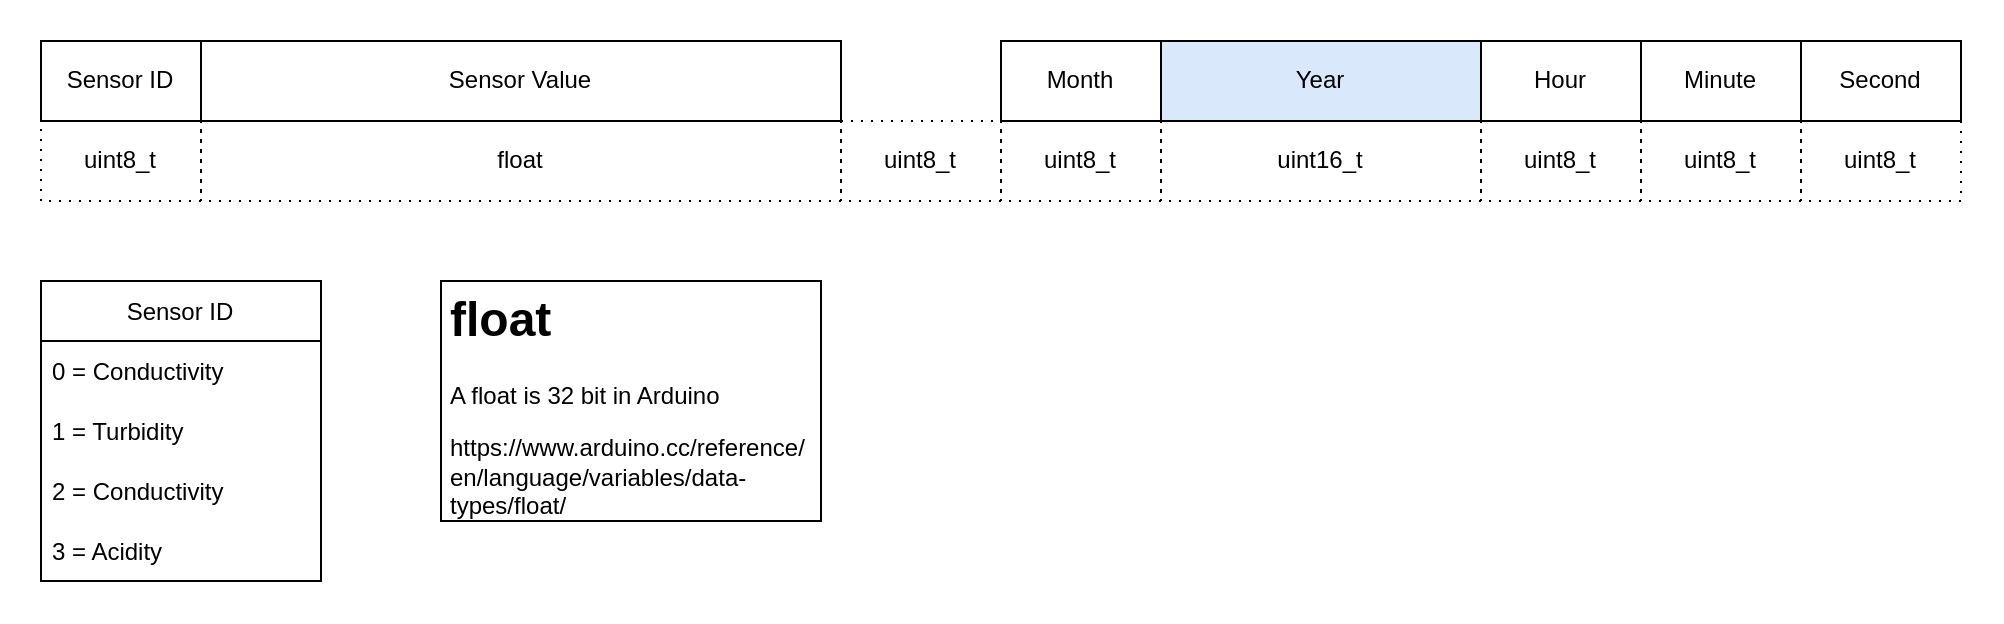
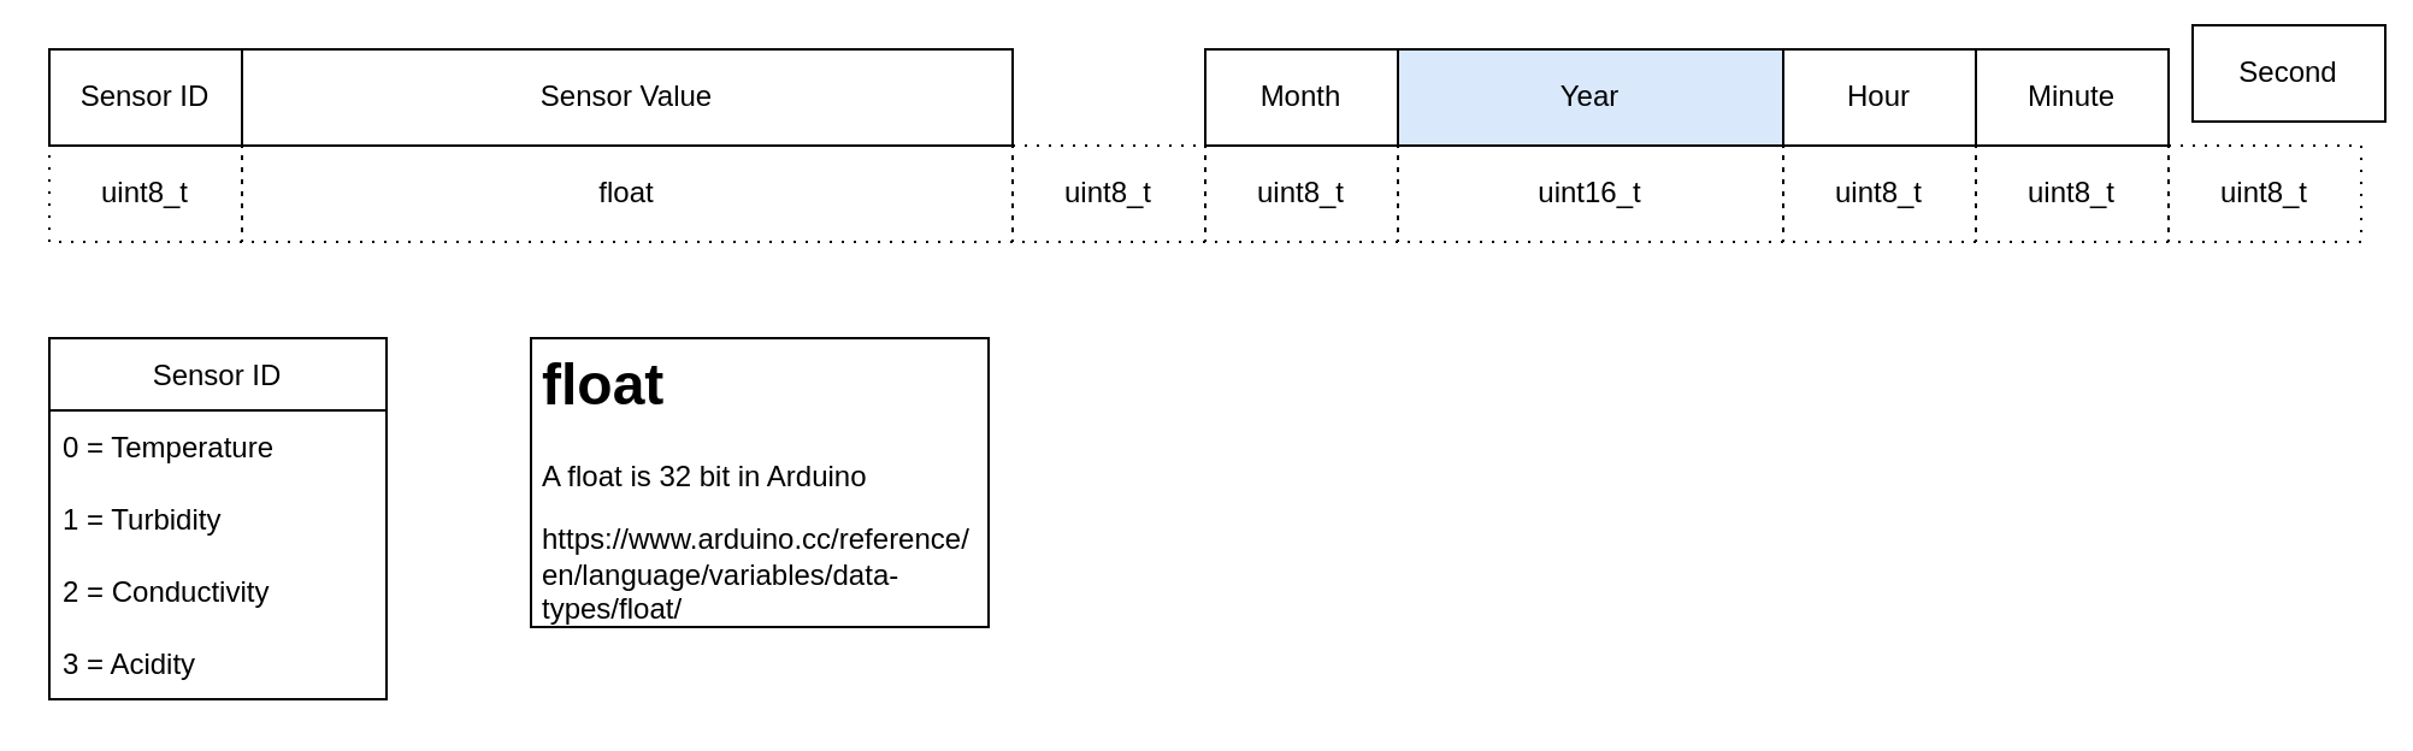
- <mxCell id="20" value="Second" style="rounded=0;whiteSpace=wrap;html=1;" vertex="1" parent="1"><mxGeometry x="900" y="20" width="80" height="40" as="geometry" /></mxCell>
+ <mxCell id="20" value="Second" style="rounded=0;whiteSpace=wrap;html=1;" vertex="1" parent="1"><mxGeometry x="910" y="10" width="80" height="40" as="geometry" /></mxCell>
- <mxCell id="5" value="0 = Conductivity" style="text;strokeColor=none;fillColor=none;align=left;verticalAlign=middle;spacingLeft=4;spacingRight=4;overflow=hidden;points=[[0,0.5],[1,0.5]];portConstraint=eastwest;rotatable=0;" vertex="1" parent="4"><mxGeometry y="30" width="140" height="30" as="geometry" /></mxCell>
+ <mxCell id="5" value="0 = Temperature" style="text;strokeColor=none;fillColor=none;align=left;verticalAlign=middle;spacingLeft=4;spacingRight=4;overflow=hidden;points=[[0,0.5],[1,0.5]];portConstraint=eastwest;rotatable=0;" vertex="1" parent="4"><mxGeometry y="30" width="140" height="30" as="geometry" /></mxCell>
